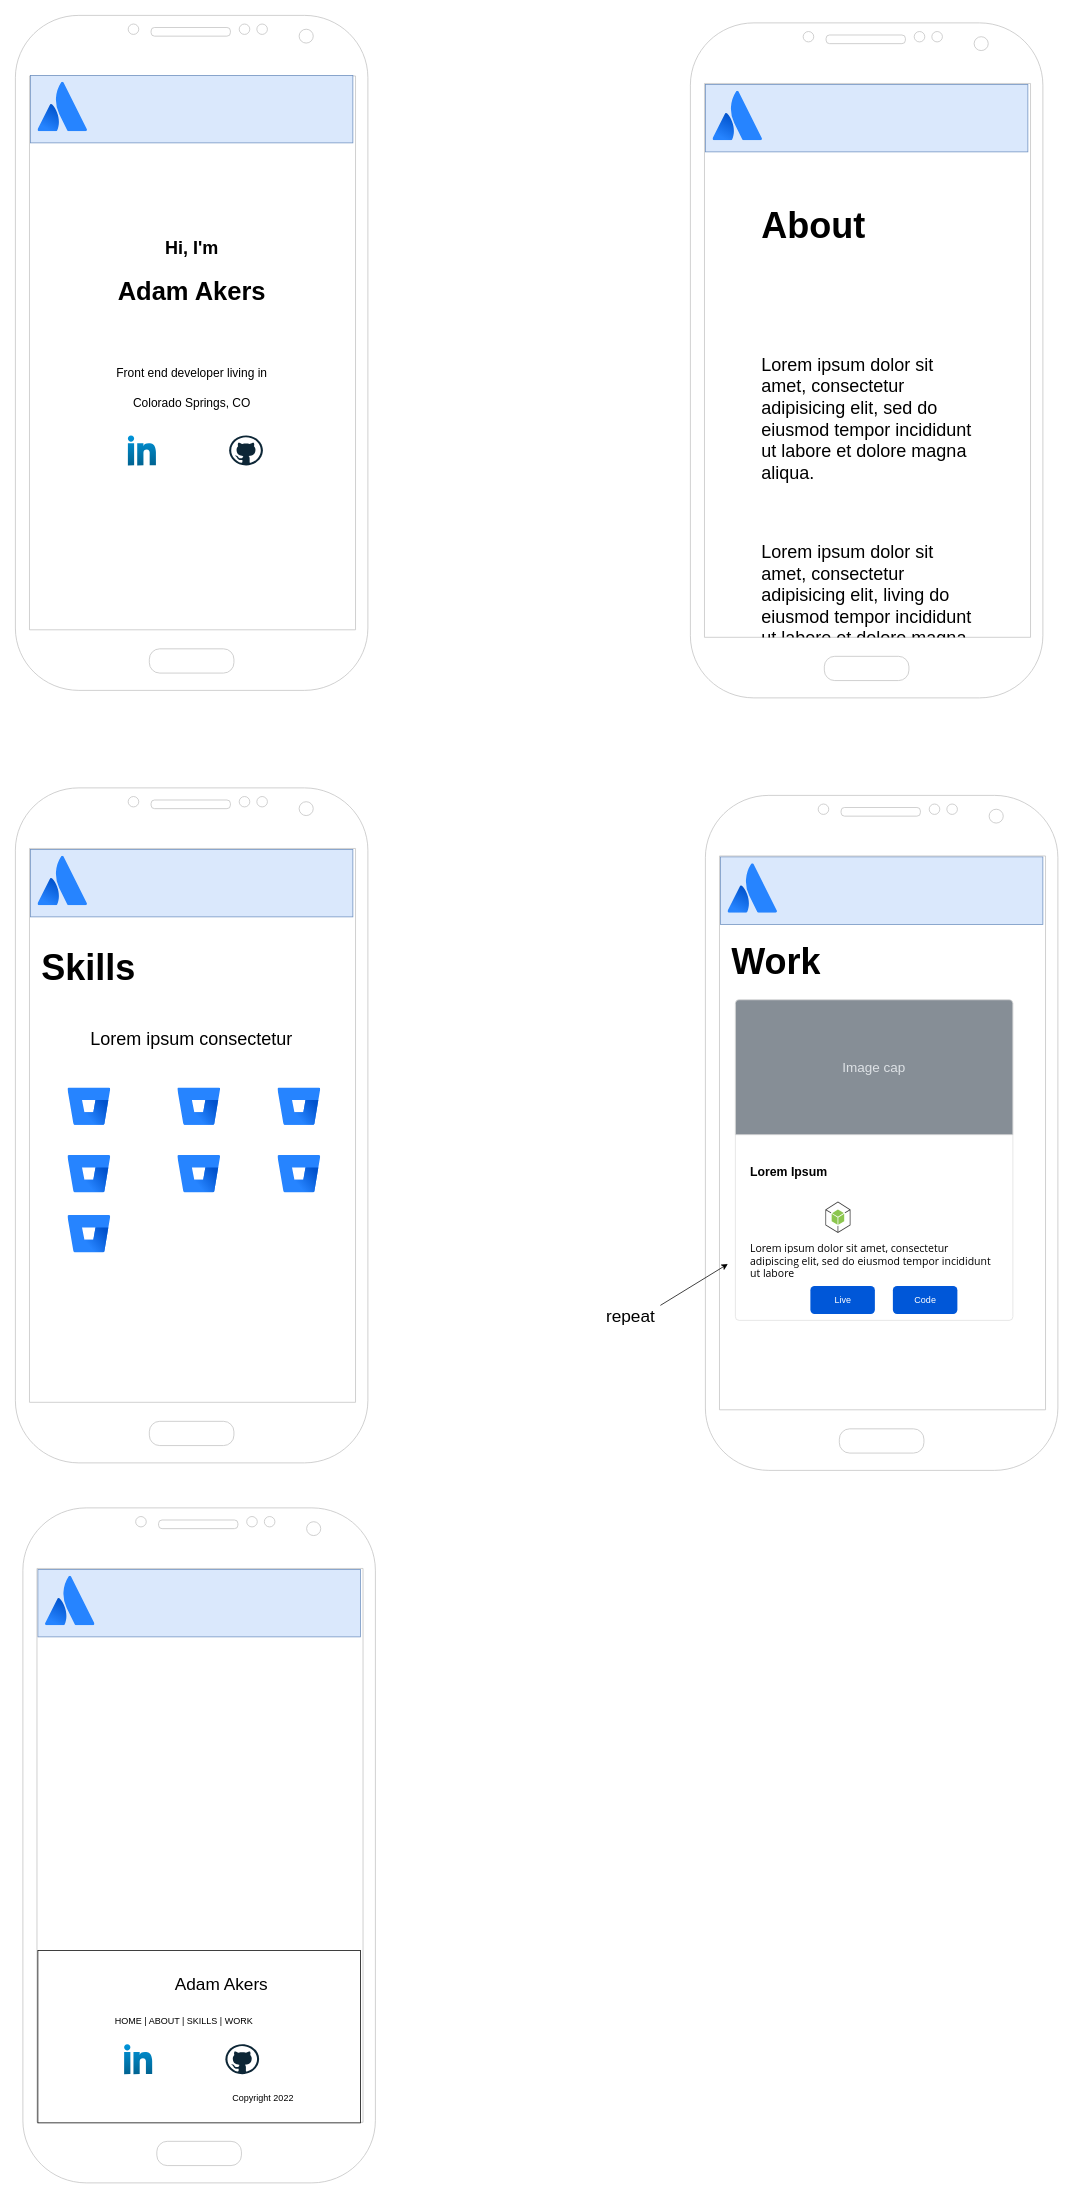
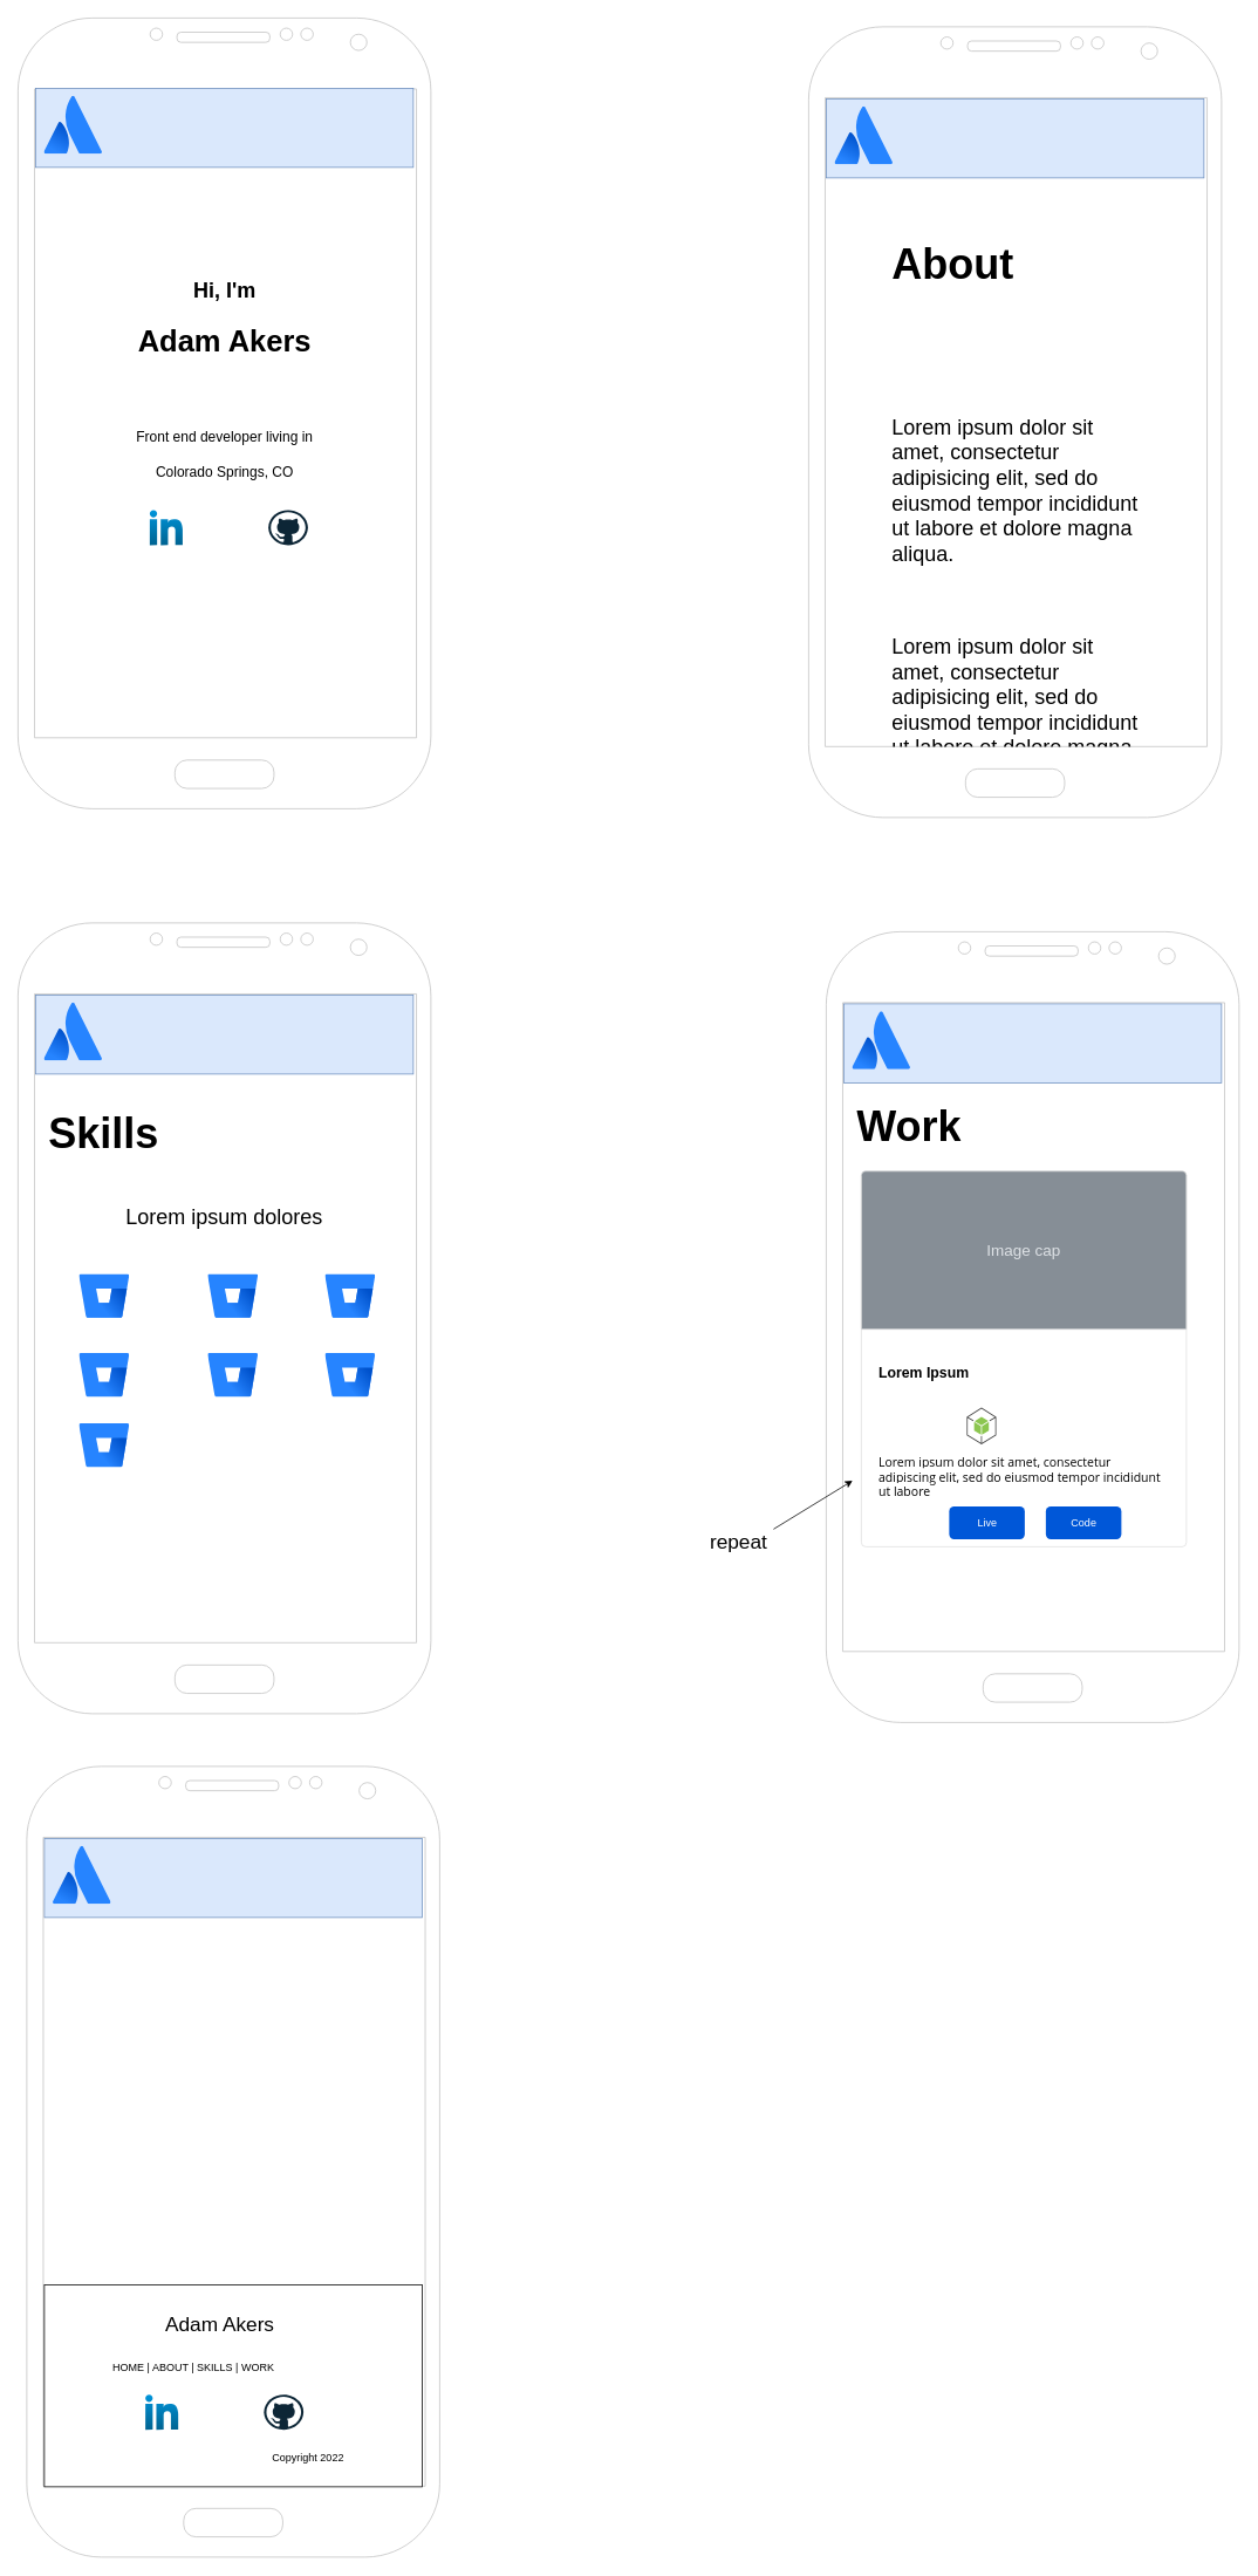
- <mxCell id="14" value="&lt;h1&gt;About&lt;/h1&gt;&lt;div&gt;&lt;br&gt;&lt;/div&gt;&lt;div&gt;&lt;br&gt;&lt;/div&gt;&lt;div&gt;&lt;br&gt;&lt;/div&gt;&lt;p&gt;Lorem ipsum dolor sit amet, consectetur adipisicing elit, sed do eiusmod tempor incididunt ut labore et dolore magna aliqua.&lt;/p&gt;&lt;p&gt;&lt;br&gt;&lt;/p&gt;&lt;p&gt;Lorem ipsum dolor sit amet, consectetur adipisicing elit, living do eiusmod tempor incididunt ut labore et dolore magna aliqua.&lt;br&gt;&lt;/p&gt;" style="text;html=1;strokeColor=none;fillColor=none;spacing=5;spacingTop=-20;whiteSpace=wrap;overflow=hidden;rounded=0;fontSize=24;" vertex="1" parent="1"><mxGeometry x="1010" y="250" width="300" height="600" as="geometry" /></mxCell>
+ <mxCell id="14" value="&lt;h1&gt;About&lt;/h1&gt;&lt;div&gt;&lt;br&gt;&lt;/div&gt;&lt;div&gt;&lt;br&gt;&lt;/div&gt;&lt;div&gt;&lt;br&gt;&lt;/div&gt;&lt;p&gt;Lorem ipsum dolor sit amet, consectetur adipisicing elit, sed do eiusmod tempor incididunt ut labore et dolore magna aliqua.&lt;/p&gt;&lt;p&gt;&lt;br&gt;&lt;/p&gt;&lt;p&gt;Lorem ipsum dolor sit amet, consectetur adipisicing elit, sed do eiusmod tempor incididunt ut labore et dolore magna aliqua.&lt;br&gt;&lt;/p&gt;" style="text;html=1;strokeColor=none;fillColor=none;spacing=5;spacingTop=-20;whiteSpace=wrap;overflow=hidden;rounded=0;fontSize=24;" vertex="1" parent="1"><mxGeometry x="1010" y="250" width="300" height="600" as="geometry" /></mxCell>
- <mxCell id="33" value="&lt;div style=&quot;text-align: justify;&quot;&gt;Lorem ipsum consectetur&lt;/div&gt;" style="text;html=1;strokeColor=none;fillColor=none;align=center;verticalAlign=middle;whiteSpace=wrap;rounded=0;fontSize=24;" vertex="1" parent="1"><mxGeometry x="95" y="1340" width="320" height="90" as="geometry" /></mxCell>
+ <mxCell id="33" value="&lt;div style=&quot;text-align: justify;&quot;&gt;Lorem ipsum dolores&lt;/div&gt;" style="text;html=1;strokeColor=none;fillColor=none;align=center;verticalAlign=middle;whiteSpace=wrap;rounded=0;fontSize=24;" vertex="1" parent="1"><mxGeometry x="95" y="1340" width="320" height="90" as="geometry" /></mxCell>
- <mxCell id="49" value="Adam Akers" style="text;html=1;strokeColor=none;fillColor=none;align=center;verticalAlign=middle;whiteSpace=wrap;rounded=0;fontSize=23;" vertex="1" parent="1"><mxGeometry x="215" y="2630" width="160" height="30" as="geometry" /></mxCell>
+ <mxCell id="49" value="Adam Akers" style="text;html=1;strokeColor=none;fillColor=none;align=center;verticalAlign=middle;whiteSpace=wrap;rounded=0;fontSize=23;" vertex="1" parent="1"><mxGeometry x="170" y="2630" width="160" height="30" as="geometry" /></mxCell>
- <mxCell id="55" value="HOME | ABOUT | SKILLS | WORK" style="text;html=1;strokeColor=none;fillColor=none;align=center;verticalAlign=middle;whiteSpace=wrap;rounded=0;fontSize=12;" vertex="1" parent="1"><mxGeometry x="110" y="2680" width="270" height="30" as="geometry" /></mxCell>
+ <mxCell id="55" value="HOME | ABOUT | SKILLS | WORK" style="text;html=1;strokeColor=none;fillColor=none;align=center;verticalAlign=middle;whiteSpace=wrap;rounded=0;fontSize=12;" vertex="1" parent="1"><mxGeometry x="85" y="2680" width="270" height="30" as="geometry" /></mxCell>
